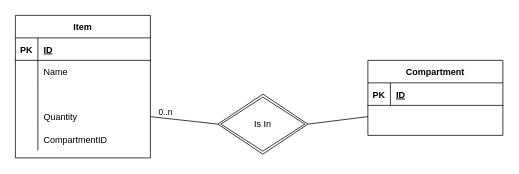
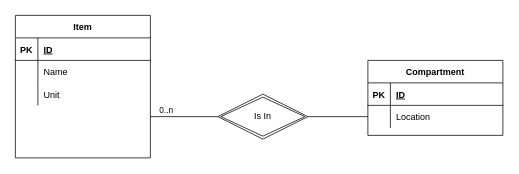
+ <mxCell id="11" value="Unit" style="shape=partialRectangle;connectable=0;fillColor=none;top=0;left=0;bottom=0;right=0;align=left;spacingLeft=6;overflow=hidden;" vertex="1" parent="9"><mxGeometry x="30" width="150" height="30" as="geometry"><mxRectangle width="150" height="30" as="alternateBounds" /></mxGeometry></mxCell>
- <mxCell id="14" value="Quantity" style="shape=partialRectangle;connectable=0;fillColor=none;top=0;left=0;bottom=0;right=0;align=left;spacingLeft=6;overflow=hidden;" vertex="1" parent="12"><mxGeometry x="30" width="150" height="30" as="geometry"><mxRectangle width="150" height="30" as="alternateBounds" /></mxGeometry></mxCell>
+ <mxCell id="24" value="Location" style="shape=partialRectangle;connectable=0;fillColor=none;top=0;left=0;bottom=0;right=0;align=left;spacingLeft=6;overflow=hidden;" vertex="1" parent="22"><mxGeometry x="30" width="150" height="30" as="geometry"><mxRectangle width="150" height="30" as="alternateBounds" /></mxGeometry></mxCell>
- <mxCell id="25" value="Is In" style="shape=rhombus;double=1;perimeter=rhombusPerimeter;whiteSpace=wrap;html=1;align=center;" vertex="1" parent="1"><mxGeometry x="290" y="125" width="120" height="80" as="geometry" /></mxCell>
+ <mxCell id="25" value="Is In" style="shape=rhombus;double=1;perimeter=rhombusPerimeter;whiteSpace=wrap;html=1;align=center;" vertex="1" parent="1"><mxGeometry x="290" y="125" width="120" height="60" as="geometry" /></mxCell>
- <mxCell id="17" value="CompartmentID" style="shape=partialRectangle;connectable=0;fillColor=none;top=0;left=0;bottom=0;right=0;align=left;spacingLeft=6;overflow=hidden;" vertex="1" parent="15"><mxGeometry x="30" width="150" height="30" as="geometry"><mxRectangle width="150" height="30" as="alternateBounds" /></mxGeometry></mxCell>
